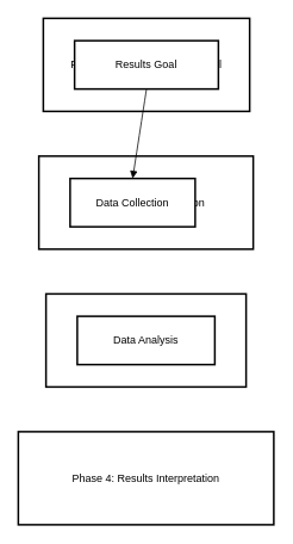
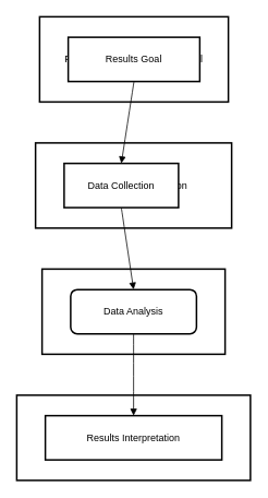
+ <mxCell id="11" value="" style="curved=1;startArrow=none;endArrow=block;exitX=0.5;exitY=1;entryX=0.5;entryY=0;" edge="1" parent="1" source="7" target="8"><mxGeometry relative="1" as="geometry"><Array as="points" /></mxGeometry></mxCell>
- <mxCell id="8" value="Data Analysis" style="whiteSpace=wrap;strokeWidth=2;" vertex="1" parent="1"><mxGeometry x="86" y="353" width="154" height="54" as="geometry" /></mxCell>
+ <mxCell id="8" value="Data Analysis" style="whiteSpace=wrap;strokeWidth=2;rounded=1;" vertex="1" parent="1"><mxGeometry x="86" y="353" width="154" height="54" as="geometry" /></mxCell>
+ <mxCell id="12" value="" style="curved=1;startArrow=none;endArrow=block;exitX=0.5;exitY=1;entryX=0.5;entryY=0;" edge="1" parent="1" source="8" target="9"><mxGeometry relative="1" as="geometry"><Array as="points" /></mxGeometry></mxCell>
+ <mxCell id="9" value="Results Interpretation" style="whiteSpace=wrap;strokeWidth=2;" vertex="1" parent="1"><mxGeometry x="55" y="507" width="216" height="54" as="geometry" /></mxCell>
